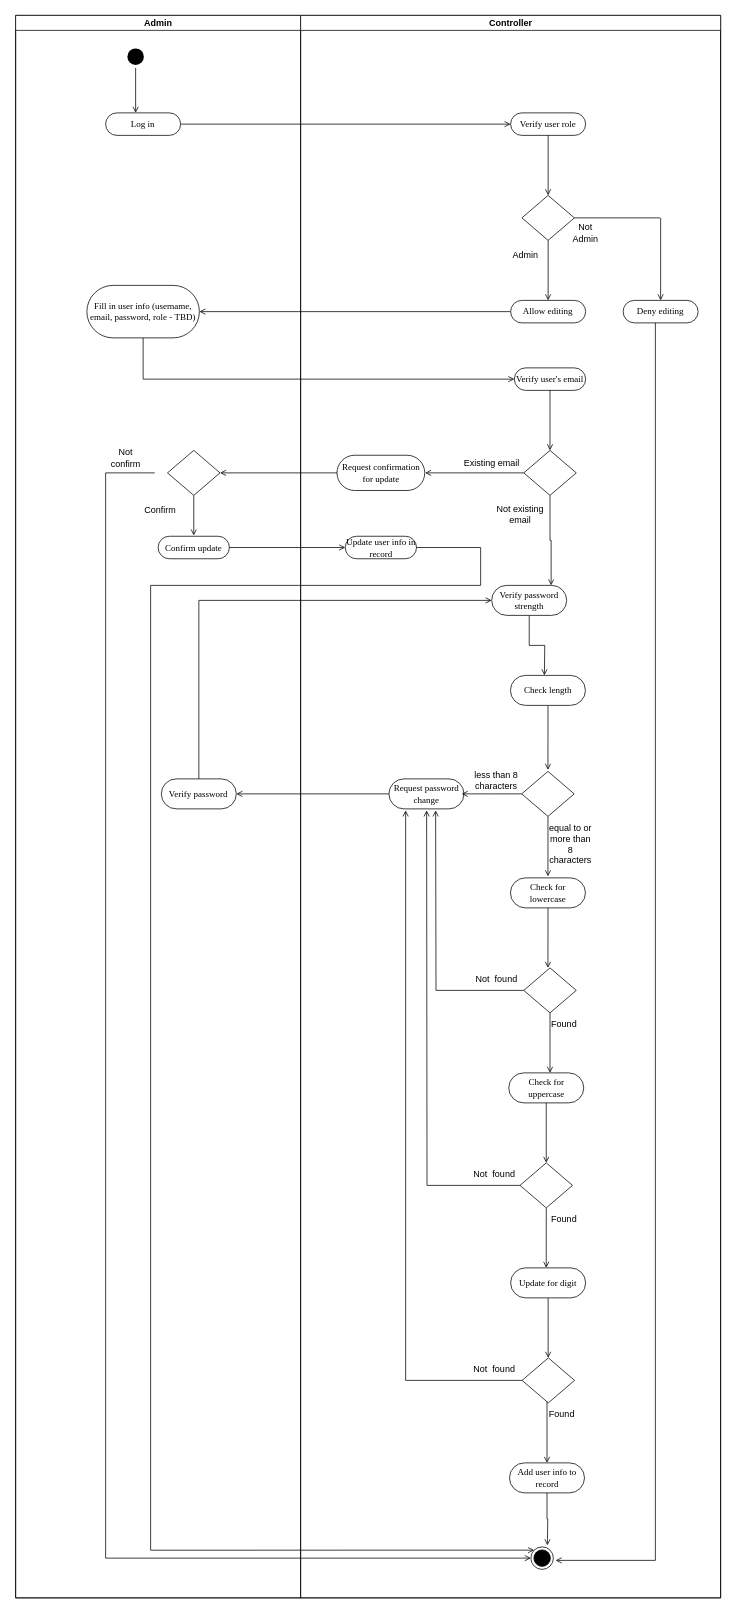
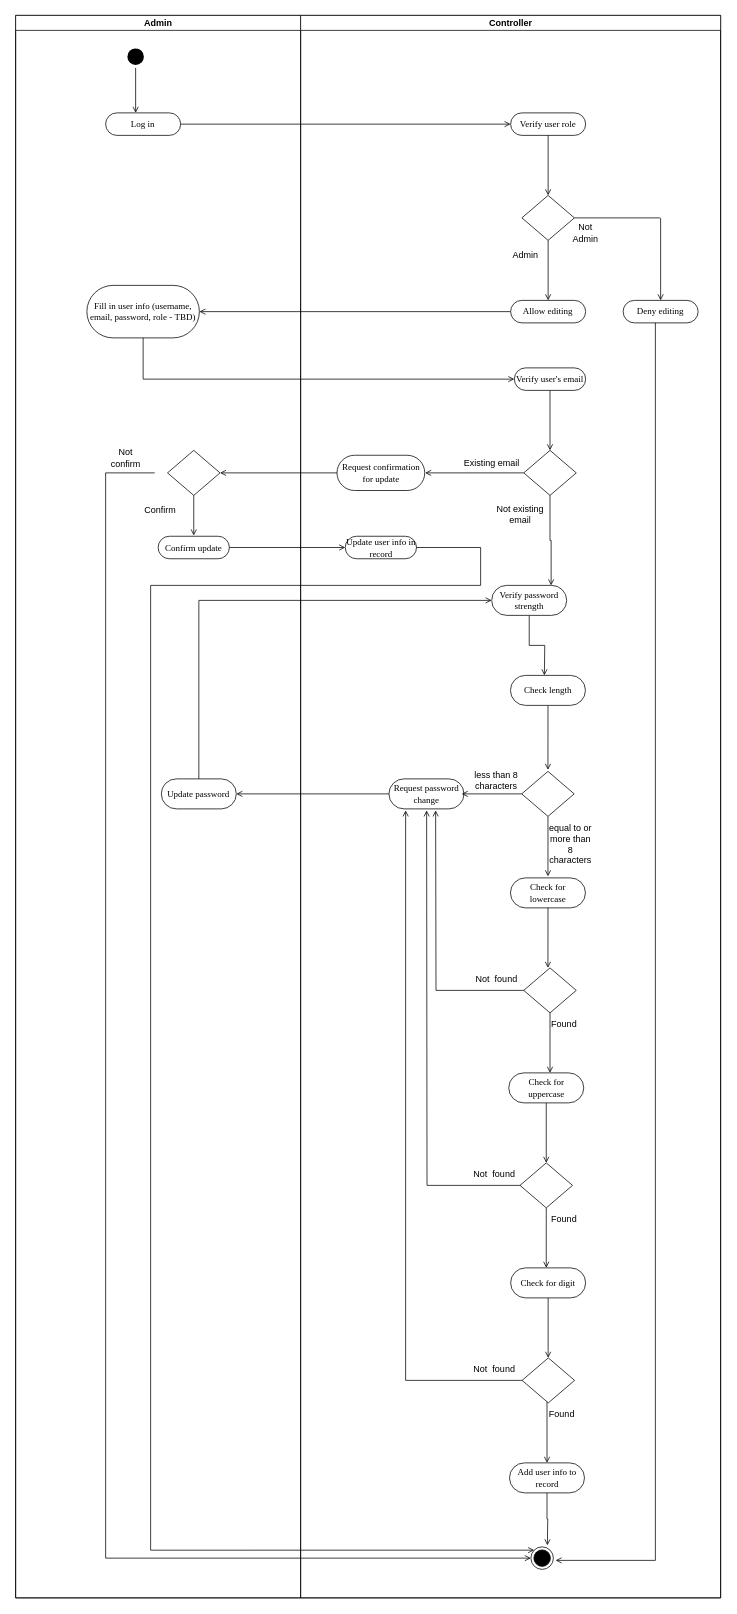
- <mxCell id="27" value="Verify password" style="rounded=1;whiteSpace=wrap;html=1;shadow=0;comic=0;labelBackgroundColor=none;strokeWidth=1;fontFamily=Verdana;fontSize=12;align=center;arcSize=50;" parent="16" vertex="1"><mxGeometry x="-185.75" y="1018" width="100" height="40" as="geometry" /></mxCell>
+ <mxCell id="27" value="Update password" style="rounded=1;whiteSpace=wrap;html=1;shadow=0;comic=0;labelBackgroundColor=none;strokeWidth=1;fontFamily=Verdana;fontSize=12;align=center;arcSize=50;" parent="16" vertex="1"><mxGeometry x="-185.75" y="1018" width="100" height="40" as="geometry" /></mxCell>
- <mxCell id="49" value="Update for digit" style="rounded=1;whiteSpace=wrap;html=1;shadow=0;comic=0;labelBackgroundColor=none;strokeWidth=1;fontFamily=Verdana;fontSize=12;align=center;arcSize=50;" parent="16" vertex="1"><mxGeometry x="280" y="1670" width="100" height="40" as="geometry" /></mxCell>
+ <mxCell id="49" value="Check for digit" style="rounded=1;whiteSpace=wrap;html=1;shadow=0;comic=0;labelBackgroundColor=none;strokeWidth=1;fontFamily=Verdana;fontSize=12;align=center;arcSize=50;" parent="16" vertex="1"><mxGeometry x="280" y="1670" width="100" height="40" as="geometry" /></mxCell>
